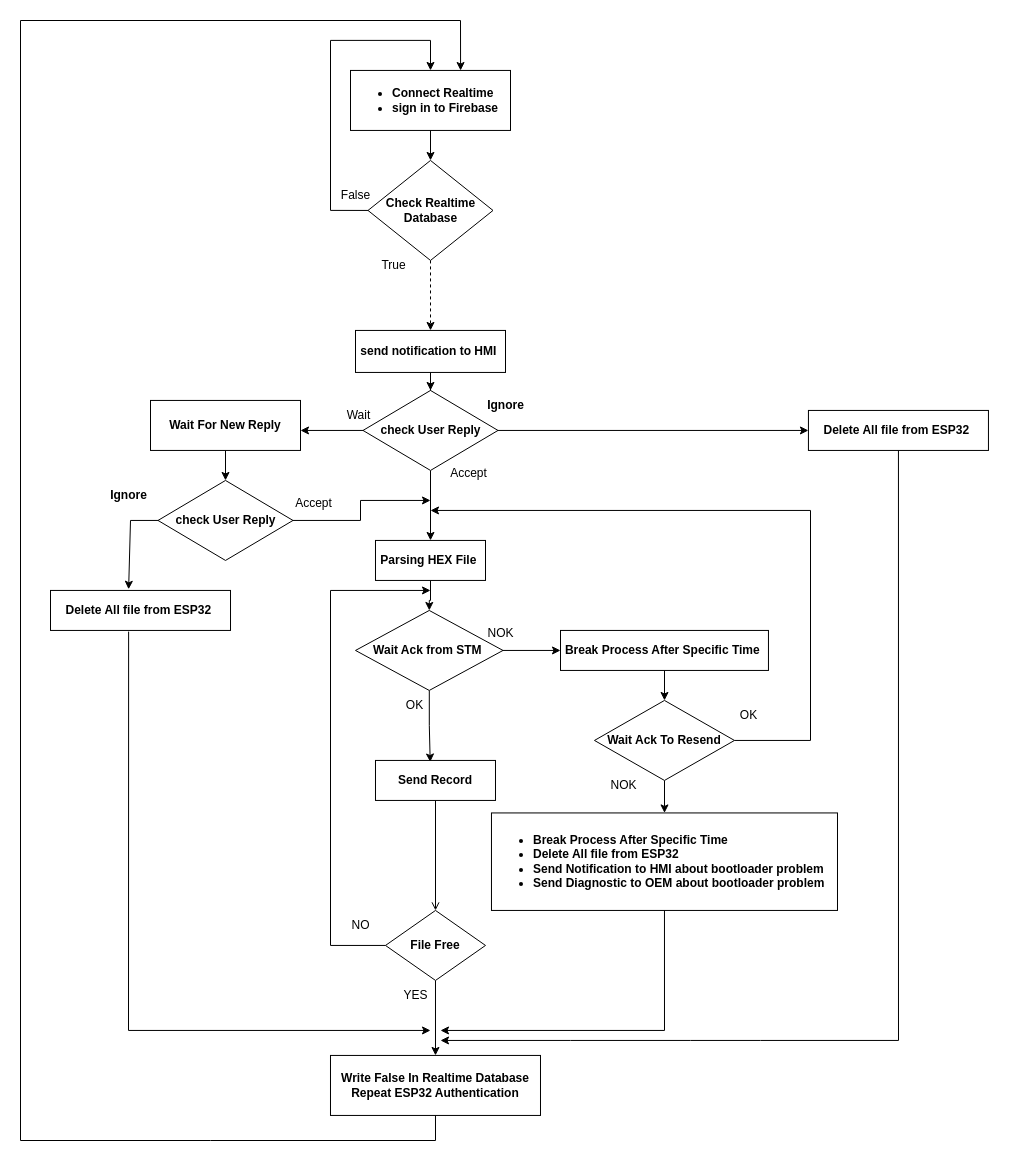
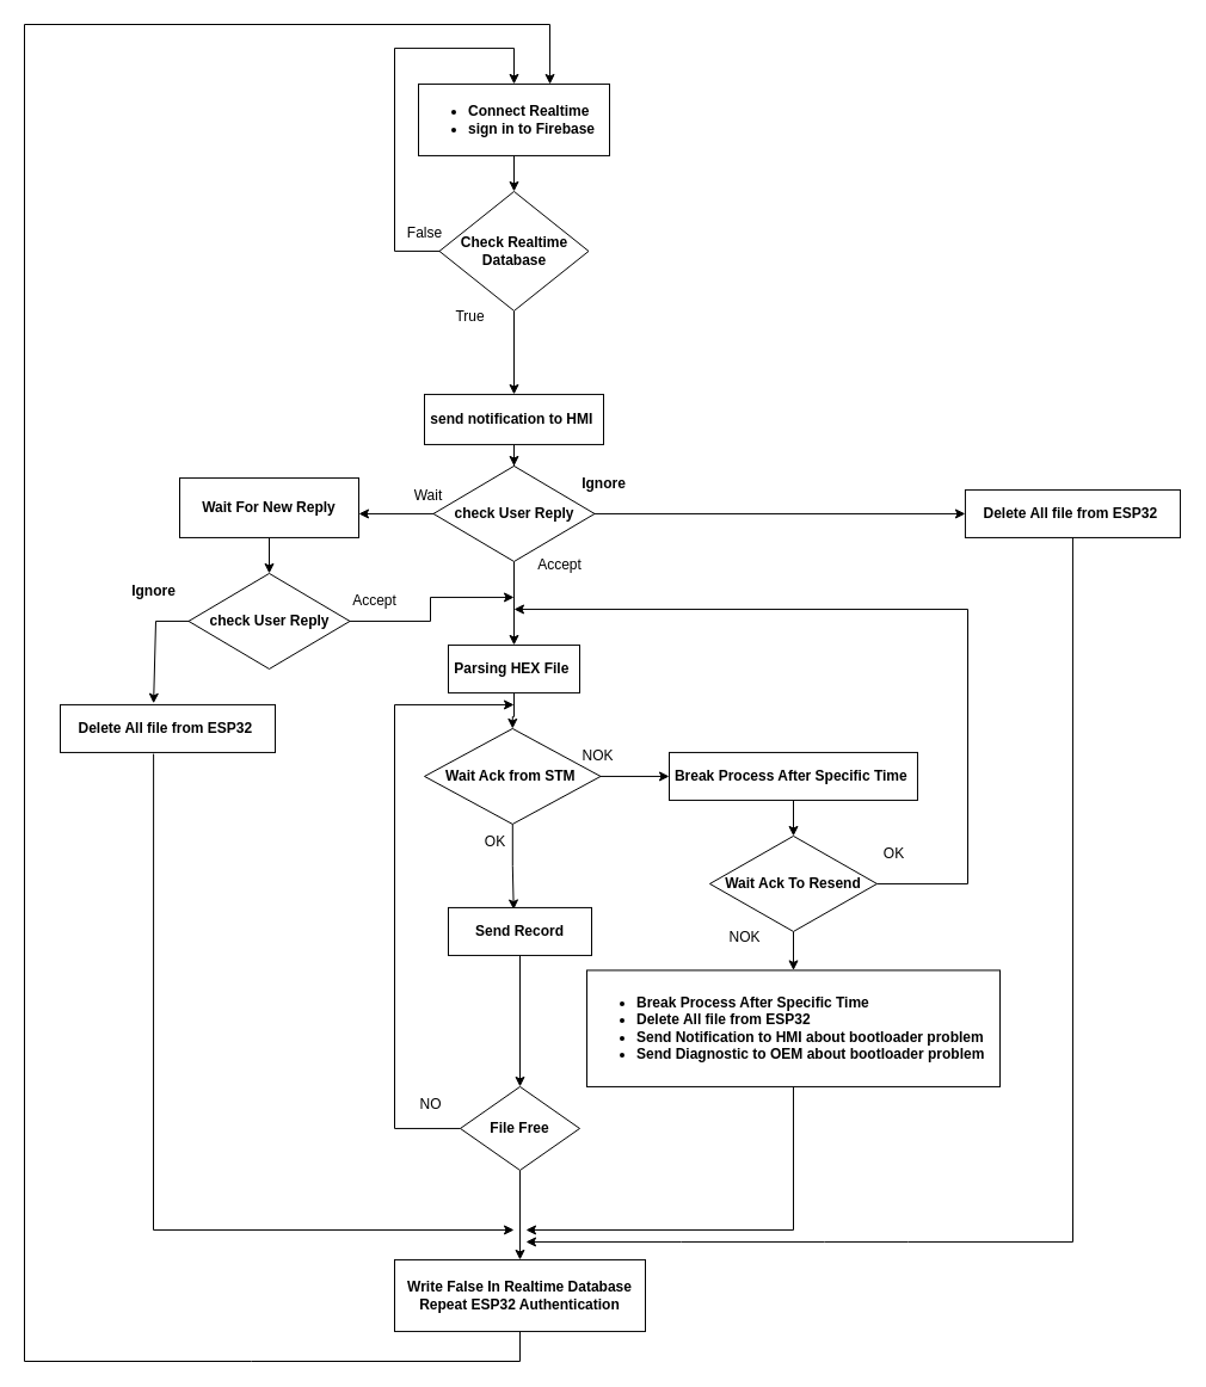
- <mxCell id="4" value="" style="edgeStyle=orthogonalEdgeStyle;rounded=0;orthogonalLoop=1;jettySize=auto;html=1;dashed=1;" edge="1" parent="1" source="5" target="8"><mxGeometry relative="1" as="geometry" /></mxCell>
+ <mxCell id="4" value="" style="edgeStyle=orthogonalEdgeStyle;rounded=0;orthogonalLoop=1;jettySize=auto;html=1;" edge="1" parent="1" source="5" target="8"><mxGeometry relative="1" as="geometry" /></mxCell>
- <mxCell id="25" style="edgeStyle=orthogonalEdgeStyle;rounded=0;orthogonalLoop=1;jettySize=auto;html=1;entryX=0.5;entryY=0;entryDx=0;entryDy=0;endArrow=open;" edge="1" parent="1" source="26" target="21"><mxGeometry relative="1" as="geometry" /></mxCell>
+ <mxCell id="25" style="edgeStyle=orthogonalEdgeStyle;rounded=0;orthogonalLoop=1;jettySize=auto;html=1;entryX=0.5;entryY=0;entryDx=0;entryDy=0;" edge="1" parent="1" source="26" target="21"><mxGeometry relative="1" as="geometry" /></mxCell>
- <mxCell id="23" value="YES" style="text;html=1;align=center;verticalAlign=middle;resizable=0;points=[];autosize=1;strokeColor=none;fillColor=none;" vertex="1" parent="1"><mxGeometry x="390" y="979.94" width="50" height="30" as="geometry" /></mxCell>
